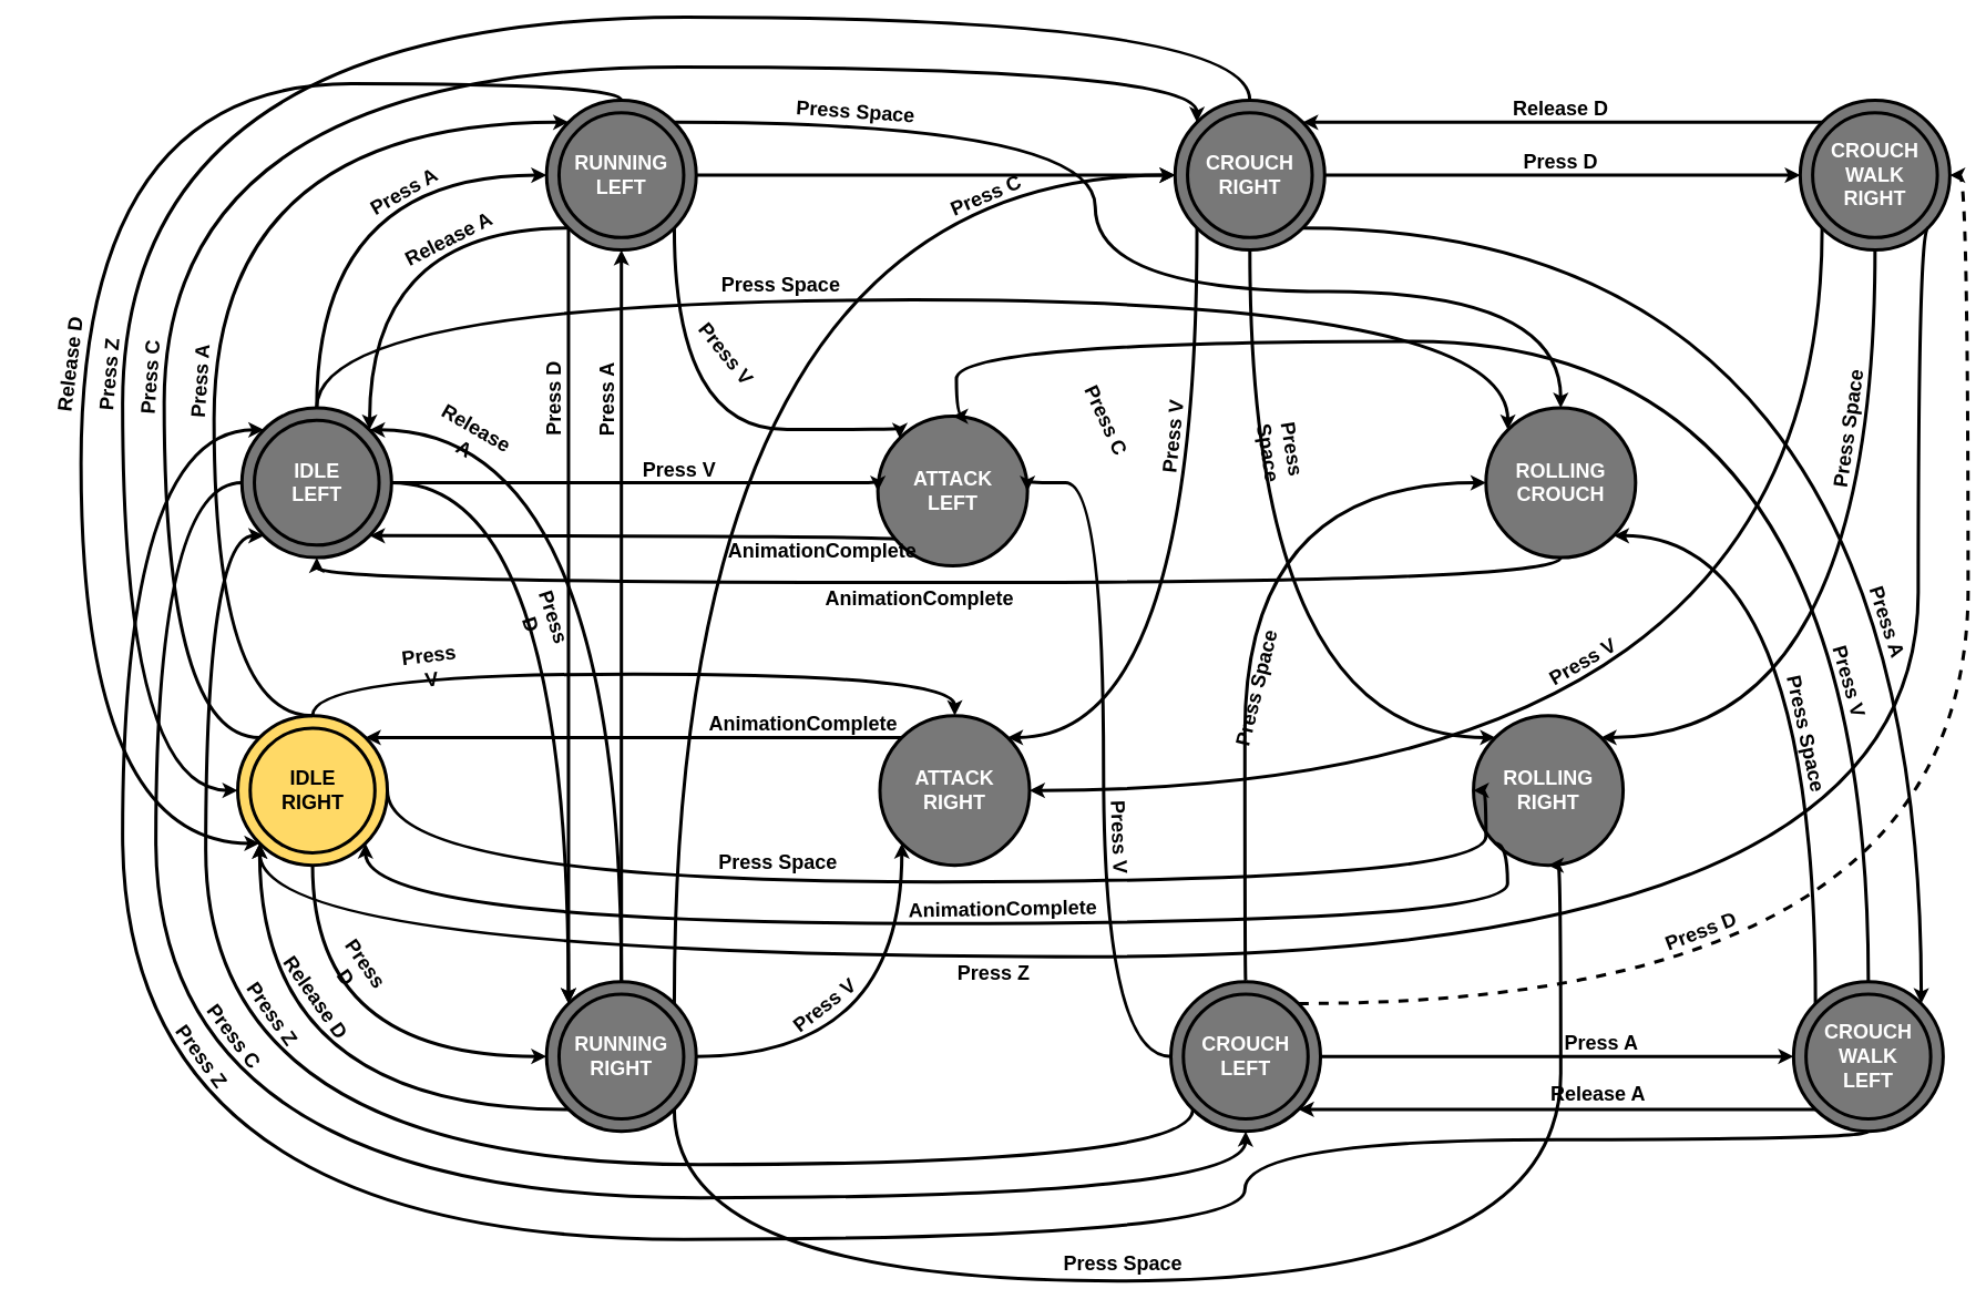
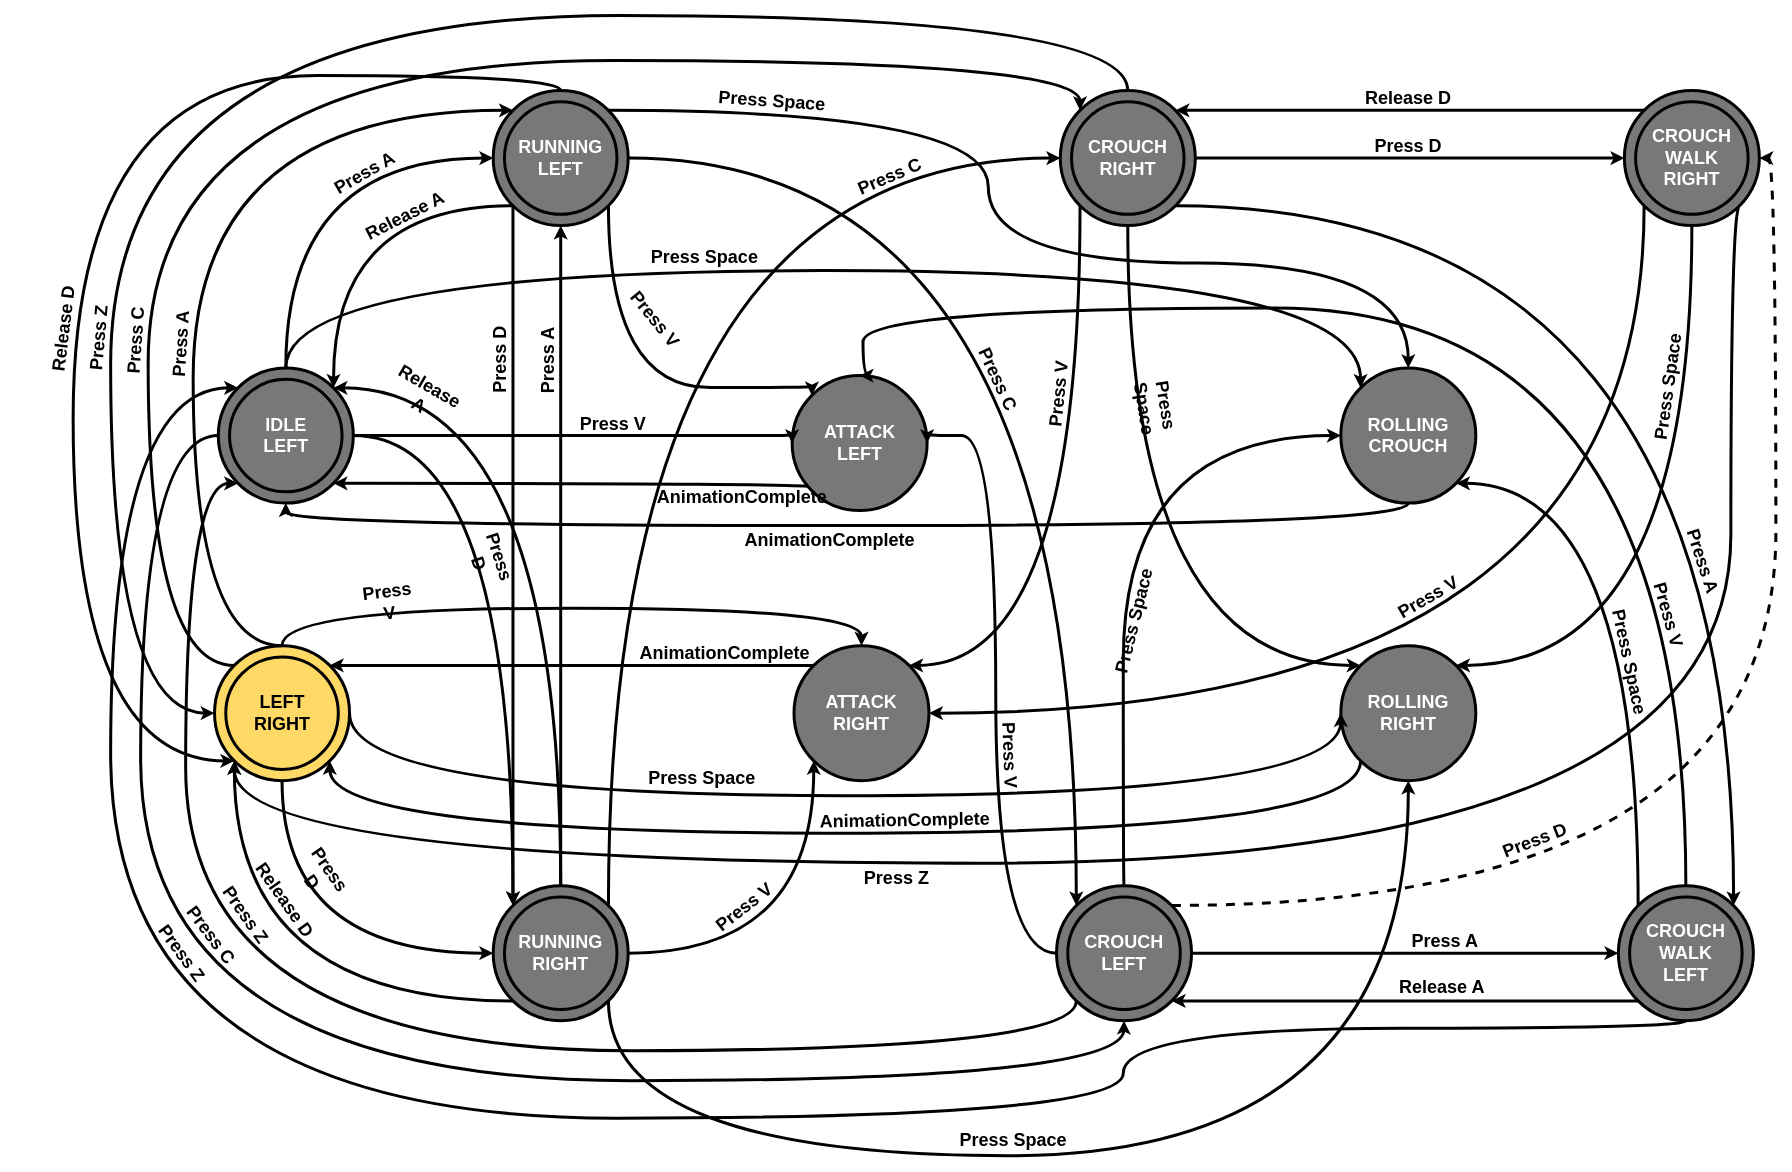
- <mxCell id="9" style="edgeStyle=orthogonalEdgeStyle;rounded=0;orthogonalLoop=1;jettySize=auto;html=1;exitX=1;exitY=0.5;exitDx=0;exitDy=0;curved=1;strokeWidth=4;fontSize=24;" parent="1" source="10" target="19" edge="1"><mxGeometry relative="1" as="geometry"><mxPoint x="1047" y="550" as="targetPoint" /></mxGeometry></mxCell>
+ <mxCell id="9" style="edgeStyle=orthogonalEdgeStyle;rounded=0;orthogonalLoop=1;jettySize=auto;html=1;exitX=1;exitY=0.5;exitDx=0;exitDy=0;entryX=0;entryY=0;entryDx=0;entryDy=0;curved=1;strokeWidth=4;fontSize=24;" parent="1" source="10" target="25" edge="1"><mxGeometry relative="1" as="geometry"><mxPoint x="1047" y="550" as="targetPoint" /></mxGeometry></mxCell>
- <mxCell id="3" value="&lt;font&gt;IDLE&lt;/font&gt;&lt;div&gt;&lt;font&gt;RIGHT&lt;/font&gt;&lt;/div&gt;" style="ellipse;whiteSpace=wrap;html=1;shadow=0;fontFamily=Helvetica;fontSize=24;fontColor=#000000;align=center;strokeColor=light-dark(#000000,#EDEDED);strokeWidth=4;fillColor=#FFD966;fontStyle=1;gradientColor=none;" parent="1" vertex="1"><mxGeometry x="285.5" y="860" width="180" height="180" as="geometry" /></mxCell>
+ <mxCell id="3" value="&lt;font&gt;LEFT&lt;/font&gt;&lt;div&gt;&lt;font&gt;RIGHT&lt;/font&gt;&lt;/div&gt;" style="ellipse;whiteSpace=wrap;html=1;shadow=0;fontFamily=Helvetica;fontSize=24;fontColor=#000000;align=center;strokeColor=light-dark(#000000,#EDEDED);strokeWidth=4;fillColor=#FFD966;fontStyle=1;gradientColor=none;" parent="1" vertex="1"><mxGeometry x="285.5" y="860" width="180" height="180" as="geometry" /></mxCell>
- <mxCell id="14" value="&lt;font&gt;ROLLING&lt;/font&gt;&lt;div&gt;&lt;font&gt;RIGHT&lt;/font&gt;&lt;/div&gt;" style="ellipse;whiteSpace=wrap;html=1;shadow=0;fontFamily=Helvetica;fontSize=24;fontColor=#FFFFFF;align=center;strokeColor=#000000;strokeWidth=4;fillColor=light-dark(#787878, #1a1a1a);fontStyle=1;" parent="1" vertex="1"><mxGeometry x="1772" y="860" width="180" height="180" as="geometry" /></mxCell>
+ <mxCell id="14" value="&lt;font&gt;ROLLING&lt;/font&gt;&lt;div&gt;&lt;font&gt;RIGHT&lt;/font&gt;&lt;/div&gt;" style="ellipse;whiteSpace=wrap;html=1;shadow=0;fontFamily=Helvetica;fontSize=24;fontColor=#FFFFFF;align=center;strokeColor=#000000;strokeWidth=4;fillColor=light-dark(#787878, #1a1a1a);fontStyle=1;" parent="1" vertex="1"><mxGeometry x="1787" y="860" width="180" height="180" as="geometry" /></mxCell>
